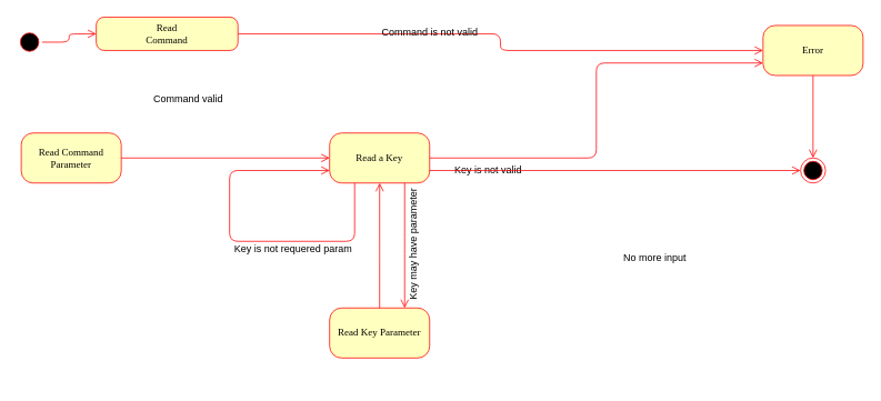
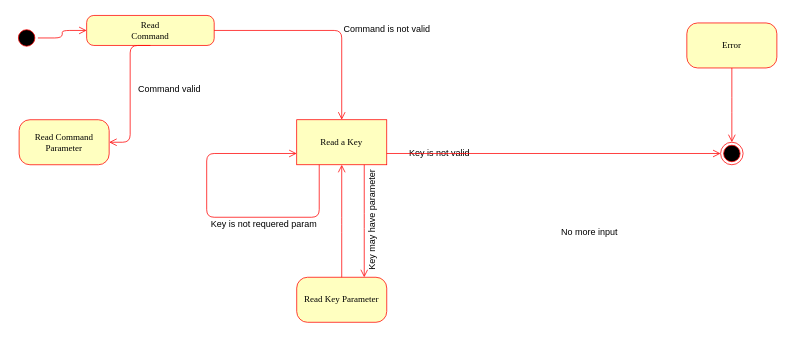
- <mxCell id="11" value="" style="edgeStyle=orthogonalEdgeStyle;html=1;exitX=1;exitY=0.5;entryX=0;entryY=0.5;labelBackgroundColor=none;endArrow=open;endSize=8;strokeColor=#ff0000;fontFamily=Verdana;fontSize=12;align=left;entryDx=0;entryDy=0;exitDx=0;exitDy=0;" edge="1" parent="1" source="4" target="9"><mxGeometry relative="1" as="geometry"><mxPoint x="585" y="118.5" as="sourcePoint" /><mxPoint x="745" y="118.5" as="targetPoint" /></mxGeometry></mxCell>
+ <mxCell id="11" value="" style="edgeStyle=orthogonalEdgeStyle;html=1;exitX=1;exitY=0.5;labelBackgroundColor=none;endArrow=open;endSize=8;strokeColor=#ff0000;fontFamily=Verdana;fontSize=12;align=left;exitDx=0;exitDy=0;" edge="1" parent="1" source="4" target="15"><mxGeometry relative="1" as="geometry"><mxPoint x="585" y="118.5" as="sourcePoint" /><mxPoint x="745" y="118.5" as="targetPoint" /></mxGeometry></mxCell>
+ <mxCell id="7" style="edgeStyle=elbowEdgeStyle;html=1;labelBackgroundColor=none;endArrow=open;endSize=8;strokeColor=#ff0000;fontFamily=Verdana;fontSize=12;align=left;exitX=0.5;exitY=1;exitDx=0;exitDy=0;" parent="1" source="4" target="3" edge="1"><mxGeometry relative="1" as="geometry"><mxPoint x="255" y="279" as="sourcePoint" /><mxPoint x="265" y="619" as="targetPoint" /></mxGeometry></mxCell>
- <mxCell id="16" style="edgeStyle=orthogonalEdgeStyle;html=1;exitX=1;exitY=0.5;entryX=0;entryY=0.75;labelBackgroundColor=none;endArrow=open;endSize=8;strokeColor=#ff0000;fontFamily=Verdana;fontSize=12;align=left;exitDx=0;exitDy=0;entryDx=0;entryDy=0;" edge="1" parent="1" source="15" target="9"><mxGeometry relative="1" as="geometry"><mxPoint x="580" y="188.5" as="sourcePoint" /><mxPoint x="730" y="188.5" as="targetPoint" /></mxGeometry></mxCell>
- <mxCell id="18" style="edgeStyle=orthogonalEdgeStyle;html=1;entryX=0;entryY=0.5;labelBackgroundColor=none;endArrow=open;endSize=8;strokeColor=#ff0000;fontFamily=Verdana;fontSize=12;align=left;entryDx=0;entryDy=0;exitX=1;exitY=0.5;exitDx=0;exitDy=0;" edge="1" parent="1" source="3" target="15"><mxGeometry relative="1" as="geometry"><mxPoint x="245" y="188" as="sourcePoint" /><mxPoint x="310" y="188" as="targetPoint" /></mxGeometry></mxCell>
- <mxCell id="15" value="Read a Key" style="rounded=1;whiteSpace=wrap;html=1;arcSize=24;fillColor=#ffffc0;strokeColor=#ff0000;shadow=0;comic=0;labelBackgroundColor=none;fontFamily=Verdana;fontSize=12;fontColor=#000000;align=center;" vertex="1" parent="1"><mxGeometry x="395" y="159" width="120" height="60" as="geometry" /></mxCell>
+ <mxCell id="15" value="Read a Key" style="whiteSpace=wrap;html=1;arcSize=24;fillColor=#ffffc0;strokeColor=#ff0000;shadow=0;comic=0;labelBackgroundColor=none;fontFamily=Verdana;fontSize=12;fontColor=#000000;align=center;rounded=0;" vertex="1" parent="1"><mxGeometry x="395" y="159" width="120" height="60" as="geometry" /></mxCell>
